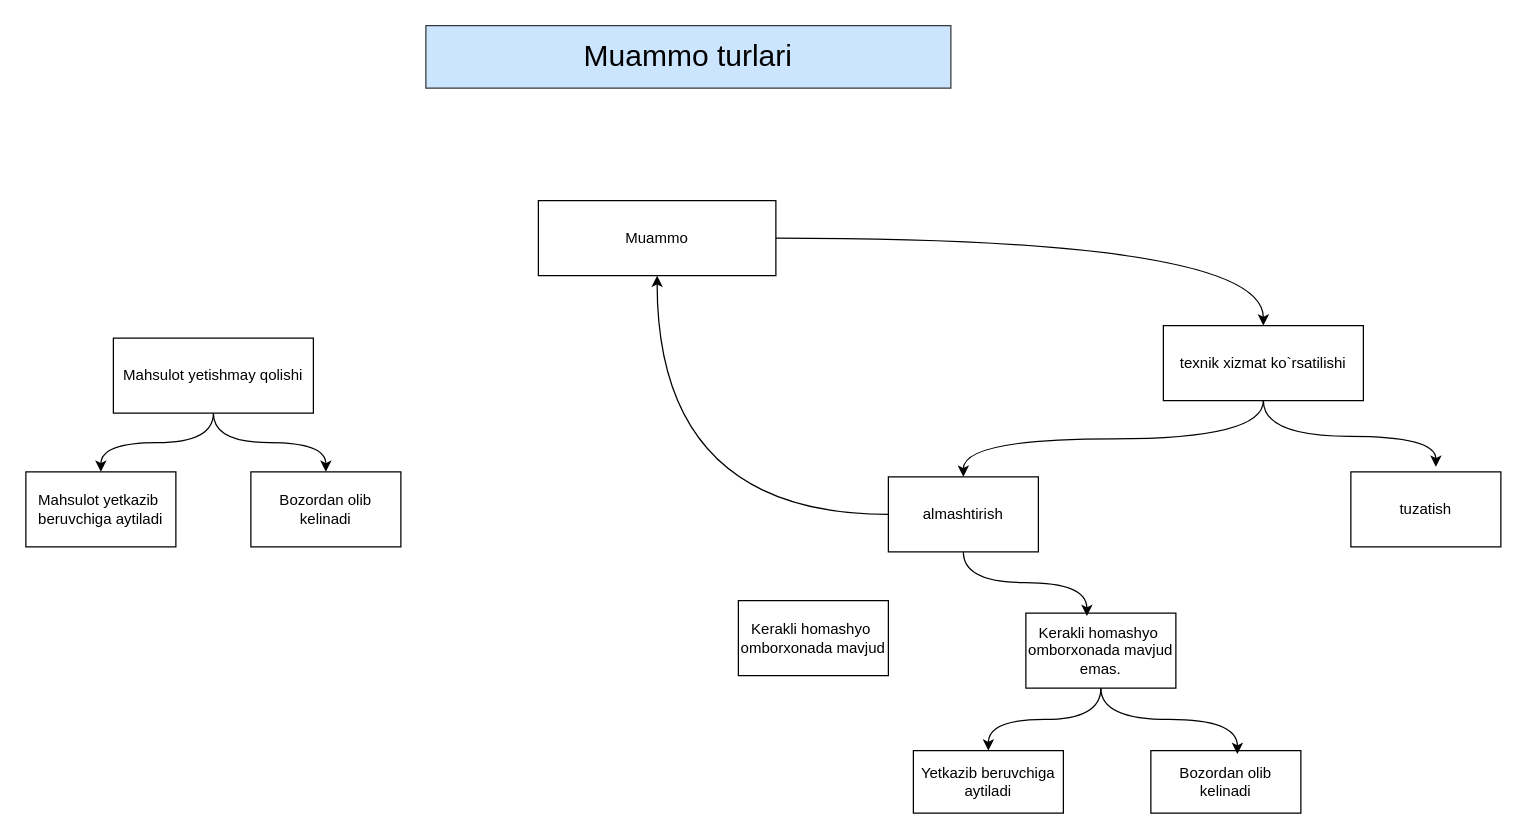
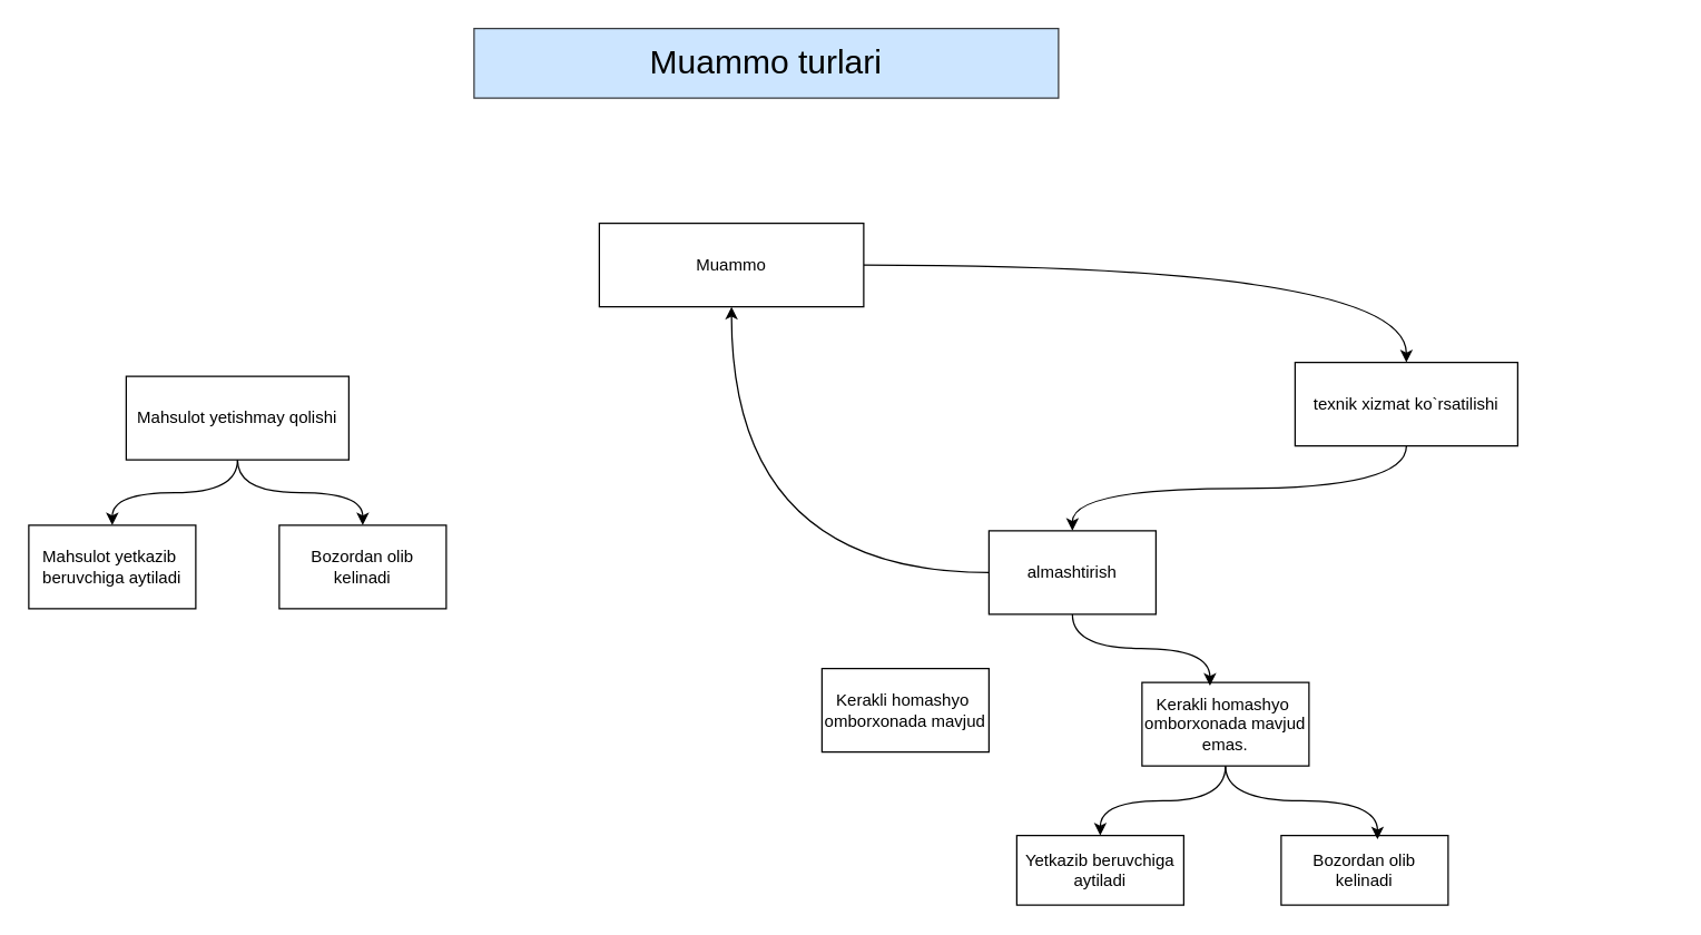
- <mxCell id="11" style="edgeStyle=orthogonalEdgeStyle;rounded=0;orthogonalLoop=1;jettySize=auto;html=1;entryX=0.567;entryY=-0.067;entryDx=0;entryDy=0;entryPerimeter=0;curved=1;" edge="1" parent="1" source="8" target="10"><mxGeometry relative="1" as="geometry" /></mxCell>
- <mxCell id="10" value="tuzatish" style="rounded=0;whiteSpace=wrap;html=1;" vertex="1" parent="1"><mxGeometry x="1080" y="377" width="120" height="60" as="geometry" /></mxCell>
